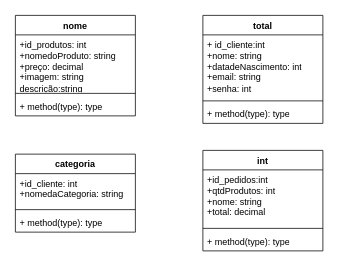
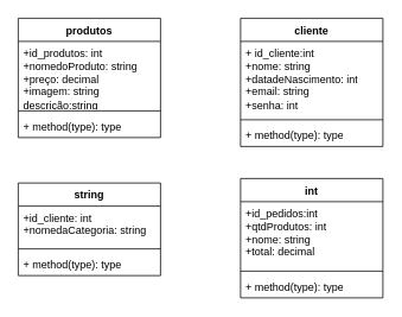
- <mxCell id="6" value="nome" style="swimlane;fontStyle=1;align=center;verticalAlign=top;childLayout=stackLayout;horizontal=1;startSize=26;horizontalStack=0;resizeParent=1;resizeParentMax=0;resizeLast=0;collapsible=1;marginBottom=0;whiteSpace=wrap;html=1;" vertex="1" parent="1"><mxGeometry x="20" y="20" width="160" height="134" as="geometry" /></mxCell>
+ <mxCell id="6" value="produtos" style="swimlane;fontStyle=1;align=center;verticalAlign=top;childLayout=stackLayout;horizontal=1;startSize=26;horizontalStack=0;resizeParent=1;resizeParentMax=0;resizeLast=0;collapsible=1;marginBottom=0;whiteSpace=wrap;html=1;" vertex="1" parent="1"><mxGeometry x="20" y="20" width="160" height="134" as="geometry" /></mxCell>
- <mxCell id="2" value="total" style="swimlane;fontStyle=1;align=center;verticalAlign=top;childLayout=stackLayout;horizontal=1;startSize=26;horizontalStack=0;resizeParent=1;resizeParentMax=0;resizeLast=0;collapsible=1;marginBottom=0;whiteSpace=wrap;html=1;" vertex="1" parent="1"><mxGeometry x="270" y="20" width="160" height="144" as="geometry" /></mxCell>
+ <mxCell id="2" value="cliente" style="swimlane;fontStyle=1;align=center;verticalAlign=top;childLayout=stackLayout;horizontal=1;startSize=26;horizontalStack=0;resizeParent=1;resizeParentMax=0;resizeLast=0;collapsible=1;marginBottom=0;whiteSpace=wrap;html=1;" vertex="1" parent="1"><mxGeometry x="270" y="20" width="160" height="144" as="geometry" /></mxCell>
- <mxCell id="14" value="categoria" style="swimlane;fontStyle=1;align=center;verticalAlign=top;childLayout=stackLayout;horizontal=1;startSize=26;horizontalStack=0;resizeParent=1;resizeParentMax=0;resizeLast=0;collapsible=1;marginBottom=0;whiteSpace=wrap;html=1;" vertex="1" parent="1"><mxGeometry x="20" y="205" width="160" height="104" as="geometry" /></mxCell>
+ <mxCell id="14" value="string" style="swimlane;fontStyle=1;align=center;verticalAlign=top;childLayout=stackLayout;horizontal=1;startSize=26;horizontalStack=0;resizeParent=1;resizeParentMax=0;resizeLast=0;collapsible=1;marginBottom=0;whiteSpace=wrap;html=1;" vertex="1" parent="1"><mxGeometry x="20" y="205" width="160" height="104" as="geometry" /></mxCell>
